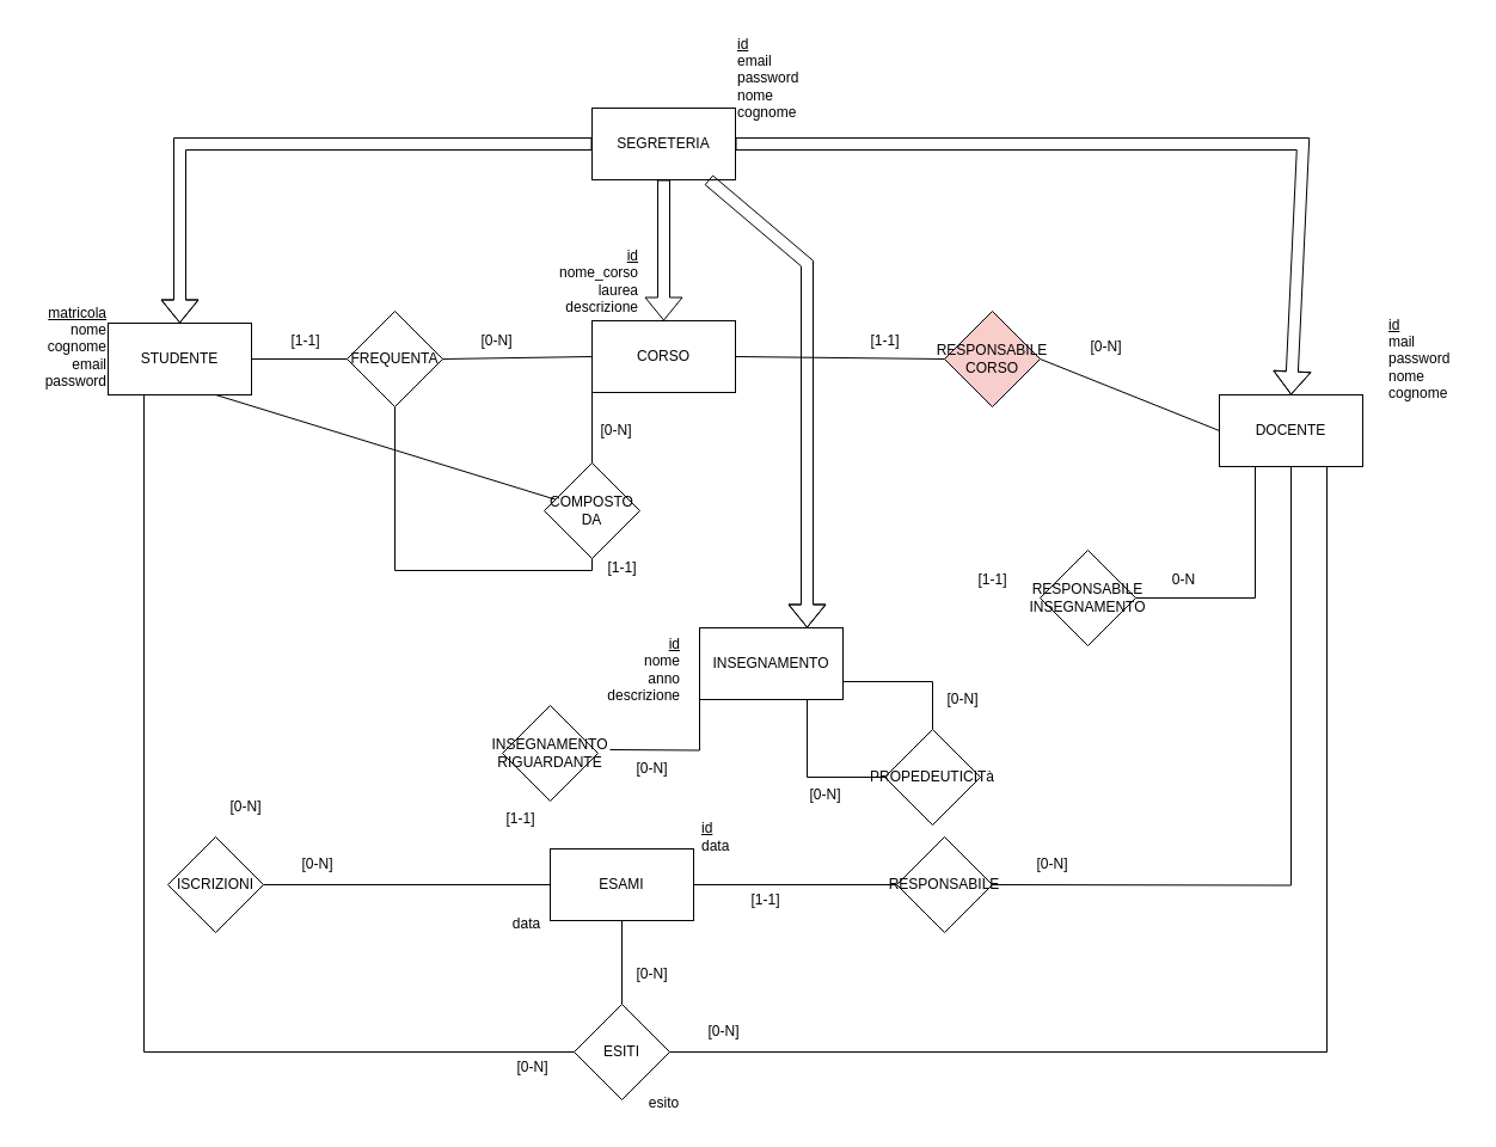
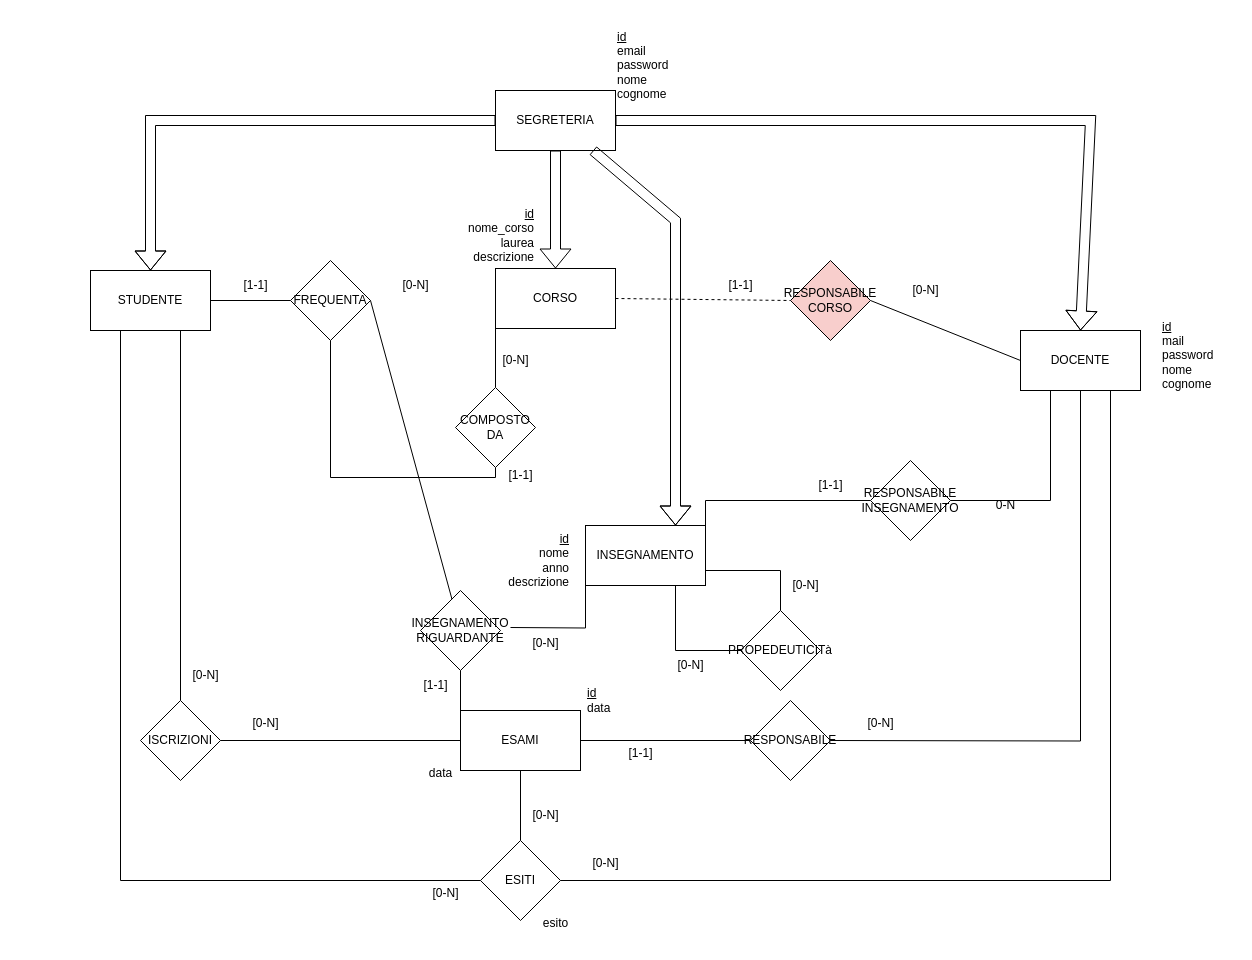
- <mxCell id="17" value="&lt;u&gt;matricola&lt;/u&gt;&lt;br&gt;nome&lt;br&gt;cognome&lt;br&gt;email&lt;br&gt;password" style="text;html=1;align=right;verticalAlign=middle;resizable=0;points=[];autosize=1;strokeColor=none;fillColor=none;" parent="1" vertex="1"><mxGeometry x="20" y="245" width="70" height="90" as="geometry" /></mxCell>
- <mxCell id="43" value="" style="endArrow=none;html=1;rounded=0;entryX=0;entryY=0.5;entryDx=0;entryDy=0;exitX=1;exitY=0.5;exitDx=0;exitDy=0;" edge="1" parent="1" source="5" target="7"><mxGeometry relative="1" as="geometry"><mxPoint x="660" y="270" as="sourcePoint" /><mxPoint x="780" y="300" as="targetPoint" /></mxGeometry></mxCell>
+ <mxCell id="43" value="" style="endArrow=none;html=1;rounded=0;entryX=0;entryY=0.5;entryDx=0;entryDy=0;exitX=1;exitY=0.5;exitDx=0;exitDy=0;dashed=1;" edge="1" parent="1" source="5" target="7"><mxGeometry relative="1" as="geometry"><mxPoint x="660" y="270" as="sourcePoint" /><mxPoint x="780" y="300" as="targetPoint" /></mxGeometry></mxCell>
- <mxCell id="48" value="" style="endArrow=none;html=1;rounded=0;exitX=1;exitY=0.5;exitDx=0;exitDy=0;entryX=0;entryY=0.5;entryDx=0;entryDy=0;" edge="1" parent="1" source="13" target="5"><mxGeometry relative="1" as="geometry"><mxPoint x="520" y="360" as="sourcePoint" /><mxPoint x="680" y="360" as="targetPoint" /></mxGeometry></mxCell>
+ <mxCell id="48" value="" style="endArrow=none;html=1;rounded=0;exitX=1;exitY=0.5;exitDx=0;exitDy=0;" edge="1" parent="1" source="13" target="31"><mxGeometry relative="1" as="geometry"><mxPoint x="520" y="360" as="sourcePoint" /><mxPoint x="680" y="360" as="targetPoint" /></mxGeometry></mxCell>
- <mxCell id="16" value="&lt;u&gt;id&lt;/u&gt;&lt;br&gt;mail&lt;br&gt;password&lt;br&gt;nome&lt;br&gt;cognome" style="text;html=1;align=left;verticalAlign=middle;resizable=0;points=[];autosize=1;strokeColor=none;fillColor=none;" parent="1" vertex="1"><mxGeometry x="1160" y="255" width="70" height="90" as="geometry" /></mxCell>
+ <mxCell id="16" value="&lt;u&gt;id&lt;/u&gt;&lt;br&gt;mail&lt;br&gt;password&lt;br&gt;nome&lt;br&gt;cognome" style="text;html=1;align=left;verticalAlign=middle;resizable=0;points=[];autosize=1;strokeColor=none;fillColor=none;" parent="1" vertex="1"><mxGeometry x="1160" y="310" width="70" height="90" as="geometry" /></mxCell>
- <mxCell id="50" value="" style="endArrow=none;html=1;rounded=0;exitX=0.75;exitY=1;exitDx=0;exitDy=0;" edge="1" parent="1" source="3" target="23"><mxGeometry relative="1" as="geometry"><mxPoint x="190" y="330" as="sourcePoint" /><mxPoint x="180" y="690" as="targetPoint" /></mxGeometry></mxCell>
+ <mxCell id="50" value="" style="endArrow=none;html=1;rounded=0;entryX=0.5;entryY=0;entryDx=0;entryDy=0;exitX=0.75;exitY=1;exitDx=0;exitDy=0;" edge="1" parent="1" source="3" target="9"><mxGeometry relative="1" as="geometry"><mxPoint x="190" y="330" as="sourcePoint" /><mxPoint x="180" y="690" as="targetPoint" /></mxGeometry></mxCell>
- <mxCell id="27" value="0-N" style="text;html=1;align=center;verticalAlign=middle;resizable=0;points=[];autosize=1;strokeColor=none;fillColor=none;" parent="1" vertex="1"><mxGeometry x="970" y="470" width="40" height="30" as="geometry" /></mxCell>
+ <mxCell id="27" value="0-N" style="text;html=1;align=center;verticalAlign=middle;resizable=0;points=[];autosize=1;strokeColor=none;fillColor=none;" parent="1" vertex="1"><mxGeometry x="985" y="490" width="40" height="30" as="geometry" /></mxCell>
+ <mxCell id="46" value="" style="endArrow=none;html=1;rounded=0;entryX=1;entryY=0;entryDx=0;entryDy=0;exitX=0;exitY=0.5;exitDx=0;exitDy=0;edgeStyle=orthogonalEdgeStyle;" edge="1" parent="1" source="12" target="6"><mxGeometry relative="1" as="geometry"><mxPoint x="520" y="490" as="sourcePoint" /><mxPoint x="680" y="490" as="targetPoint" /></mxGeometry></mxCell>
+ <mxCell id="63" value="" style="endArrow=none;html=1;rounded=0;entryX=0;entryY=0;entryDx=0;entryDy=0;exitX=0.5;exitY=1;exitDx=0;exitDy=0;" edge="1" parent="1" source="31" target="8"><mxGeometry relative="1" as="geometry"><mxPoint x="470" y="670" as="sourcePoint" /><mxPoint x="630" y="670" as="targetPoint" /></mxGeometry></mxCell>
